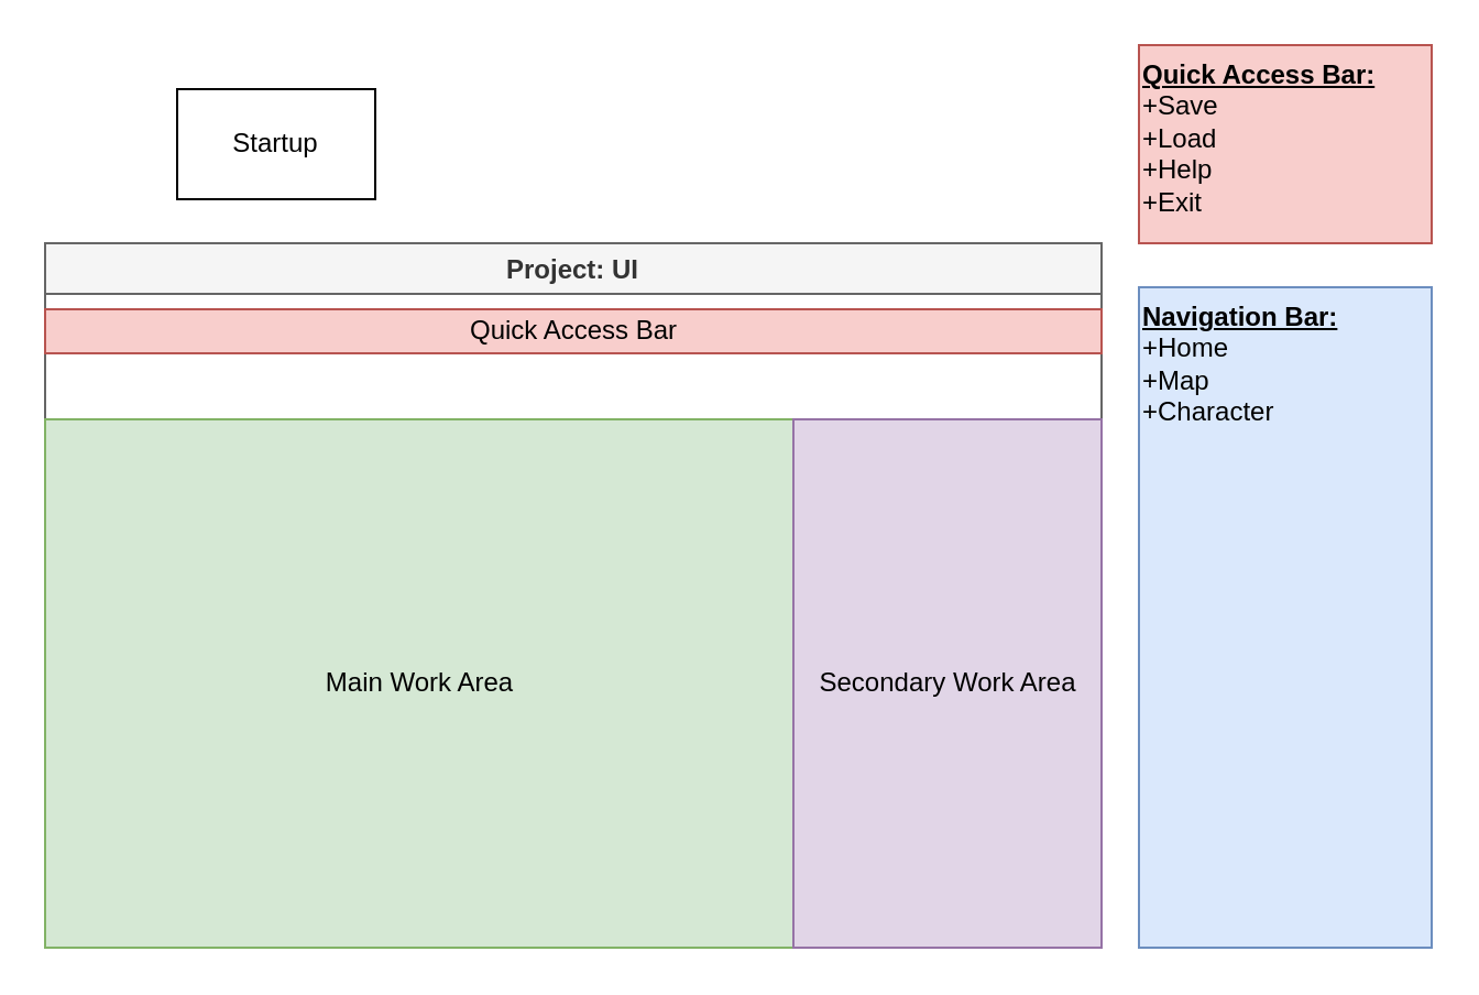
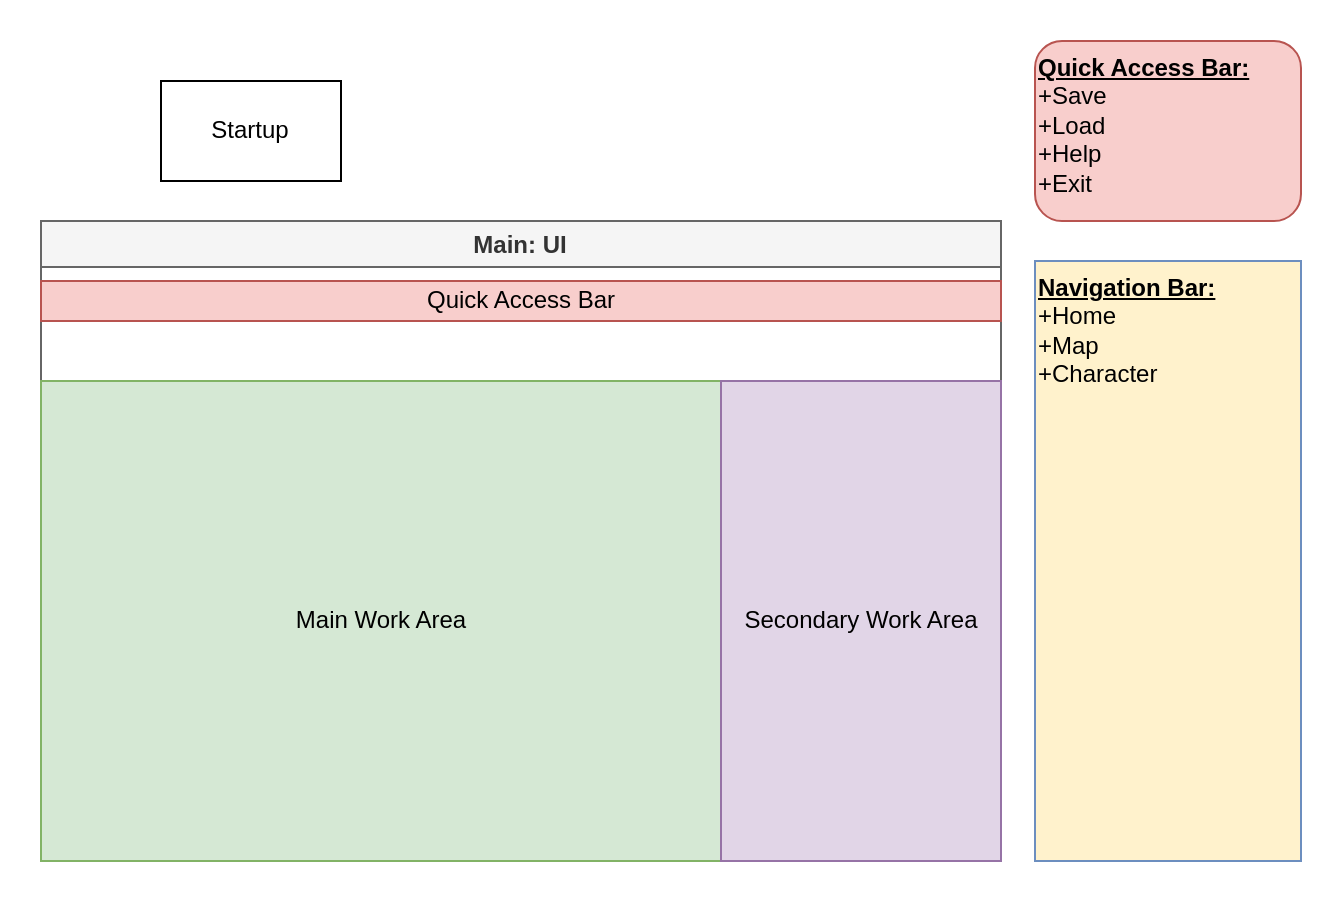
- <mxCell id="7" value="&lt;u&gt;&lt;b&gt;Quick Access Bar:&lt;/b&gt;&lt;/u&gt;&lt;br&gt;+Save&lt;br&gt;+Load&lt;br&gt;+Help&lt;br&gt;+Exit" style="rounded=0;whiteSpace=wrap;html=1;align=left;fillColor=#f8cecc;strokeColor=#b85450;verticalAlign=top;" vertex="1" parent="1"><mxGeometry x="517" y="20" width="133" height="90" as="geometry" /></mxCell>
+ <mxCell id="7" value="&lt;u&gt;&lt;b&gt;Quick Access Bar:&lt;/b&gt;&lt;/u&gt;&lt;br&gt;+Save&lt;br&gt;+Load&lt;br&gt;+Help&lt;br&gt;+Exit" style="whiteSpace=wrap;html=1;align=left;fillColor=#f8cecc;strokeColor=#b85450;verticalAlign=top;rounded=1;" vertex="1" parent="1"><mxGeometry x="517" y="20" width="133" height="90" as="geometry" /></mxCell>
- <mxCell id="3" value="Project: UI" style="swimlane;align=center;fillColor=#f5f5f5;strokeColor=#666666;fontColor=#333333;" vertex="1" parent="1"><mxGeometry x="20" y="110" width="480" height="320" as="geometry"><mxRectangle x="180" y="110" width="90" height="23" as="alternateBounds" /></mxGeometry></mxCell>
+ <mxCell id="3" value="Main: UI" style="swimlane;align=center;fillColor=#f5f5f5;strokeColor=#666666;fontColor=#333333;" vertex="1" parent="1"><mxGeometry x="20" y="110" width="480" height="320" as="geometry"><mxRectangle x="180" y="110" width="90" height="23" as="alternateBounds" /></mxGeometry></mxCell>
- <mxCell id="8" value="&lt;b&gt;&lt;u&gt;Navigation Bar:&lt;/u&gt;&lt;/b&gt;&lt;br&gt;+Home&lt;br&gt;+Map&lt;br&gt;+Character" style="rounded=0;whiteSpace=wrap;html=1;align=left;fillColor=#dae8fc;strokeColor=#6c8ebf;verticalAlign=top;" vertex="1" parent="1"><mxGeometry x="517" y="130" width="133" height="300" as="geometry" /></mxCell>
+ <mxCell id="8" value="&lt;b&gt;&lt;u&gt;Navigation Bar:&lt;/u&gt;&lt;/b&gt;&lt;br&gt;+Home&lt;br&gt;+Map&lt;br&gt;+Character" style="rounded=0;whiteSpace=wrap;html=1;align=left;fillColor=#fff2cc;strokeColor=#6c8ebf;verticalAlign=top;" vertex="1" parent="1"><mxGeometry x="517" y="130" width="133" height="300" as="geometry" /></mxCell>
